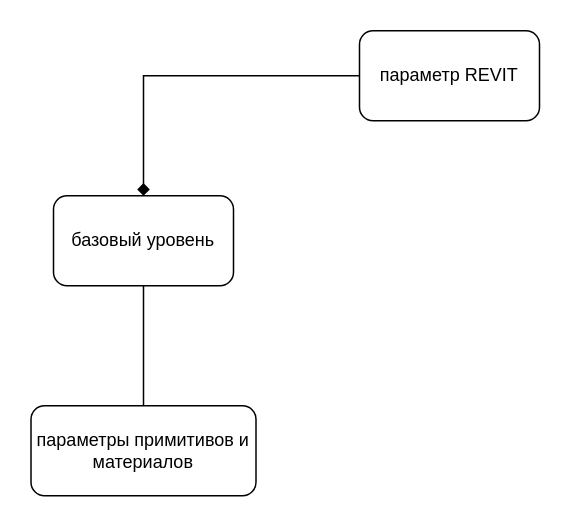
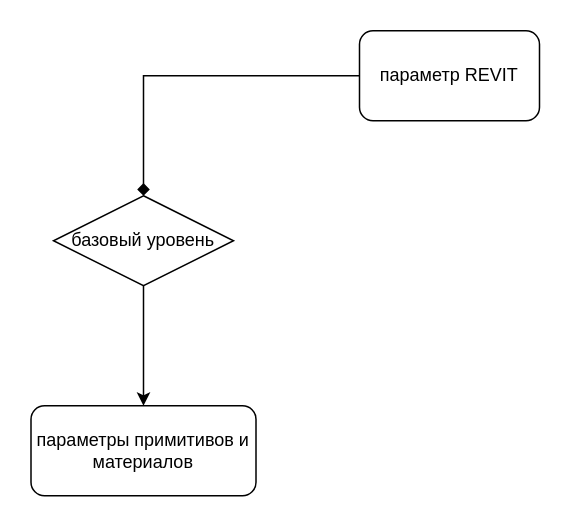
- <mxCell id="5" value="базовый уровень" style="rounded=1;whiteSpace=wrap;html=1;" vertex="1" parent="1"><mxGeometry x="35" y="130" width="120" height="60" as="geometry" /></mxCell>
+ <mxCell id="5" value="базовый уровень" style="rhombus;whiteSpace=wrap;html=1;" vertex="1" parent="1"><mxGeometry x="35" y="130" width="120" height="60" as="geometry" /></mxCell>
- <mxCell id="4" value="" style="edgeStyle=orthogonalEdgeStyle;rounded=0;orthogonalLoop=1;jettySize=auto;html=1;endArrow=none;" edge="1" parent="1" source="5" target="6"><mxGeometry relative="1" as="geometry" /></mxCell>
+ <mxCell id="4" value="" style="edgeStyle=orthogonalEdgeStyle;rounded=0;orthogonalLoop=1;jettySize=auto;html=1;" edge="1" parent="1" source="5" target="6"><mxGeometry relative="1" as="geometry" /></mxCell>
